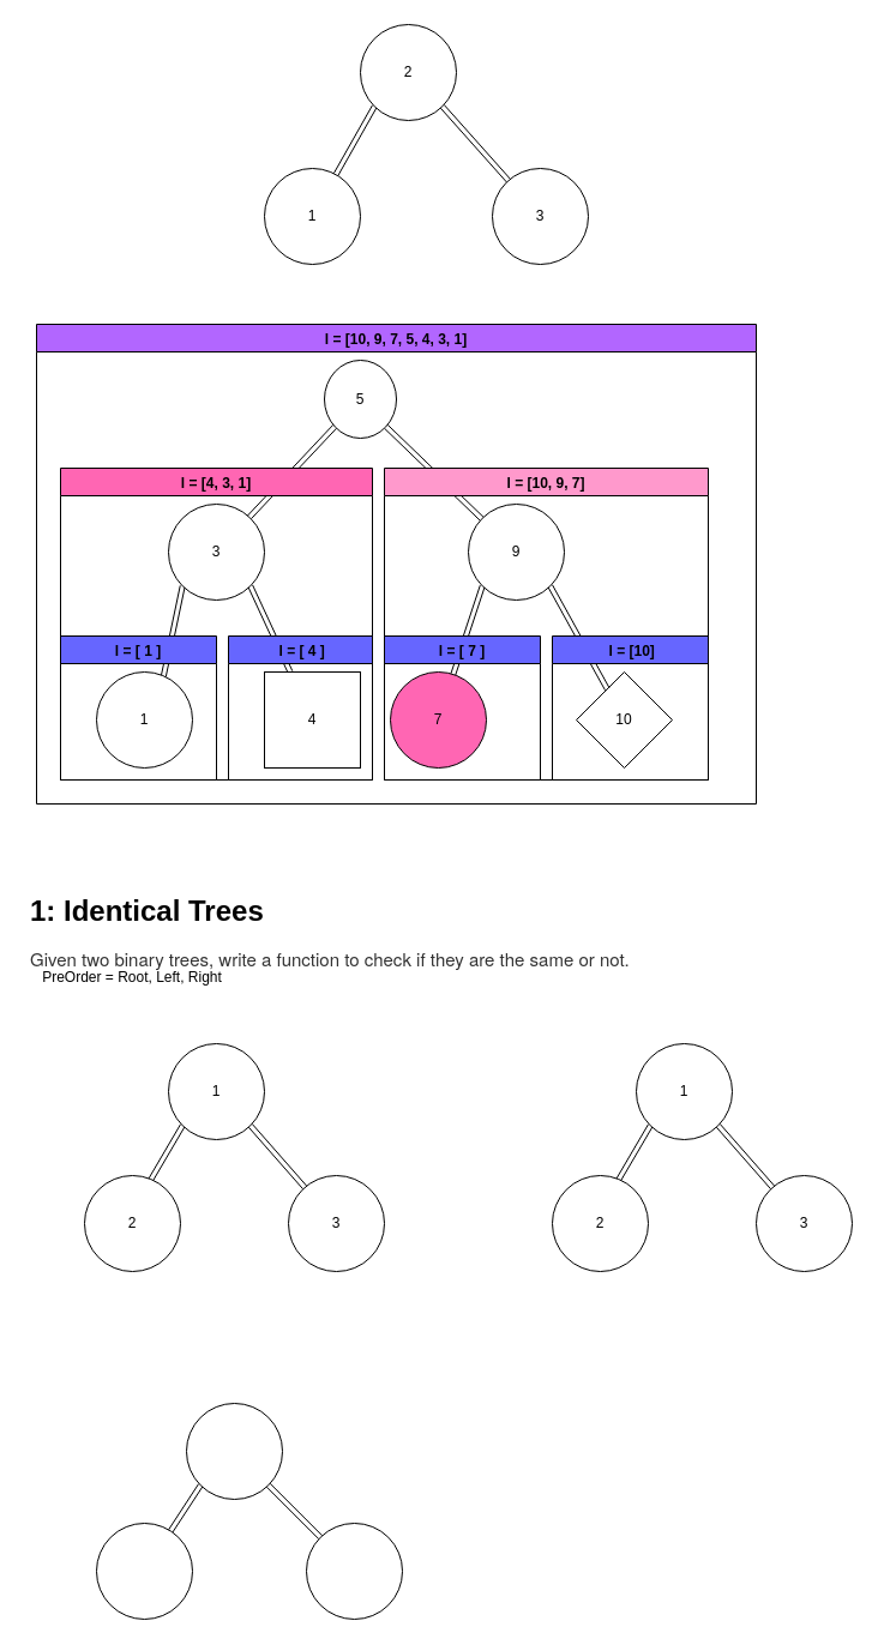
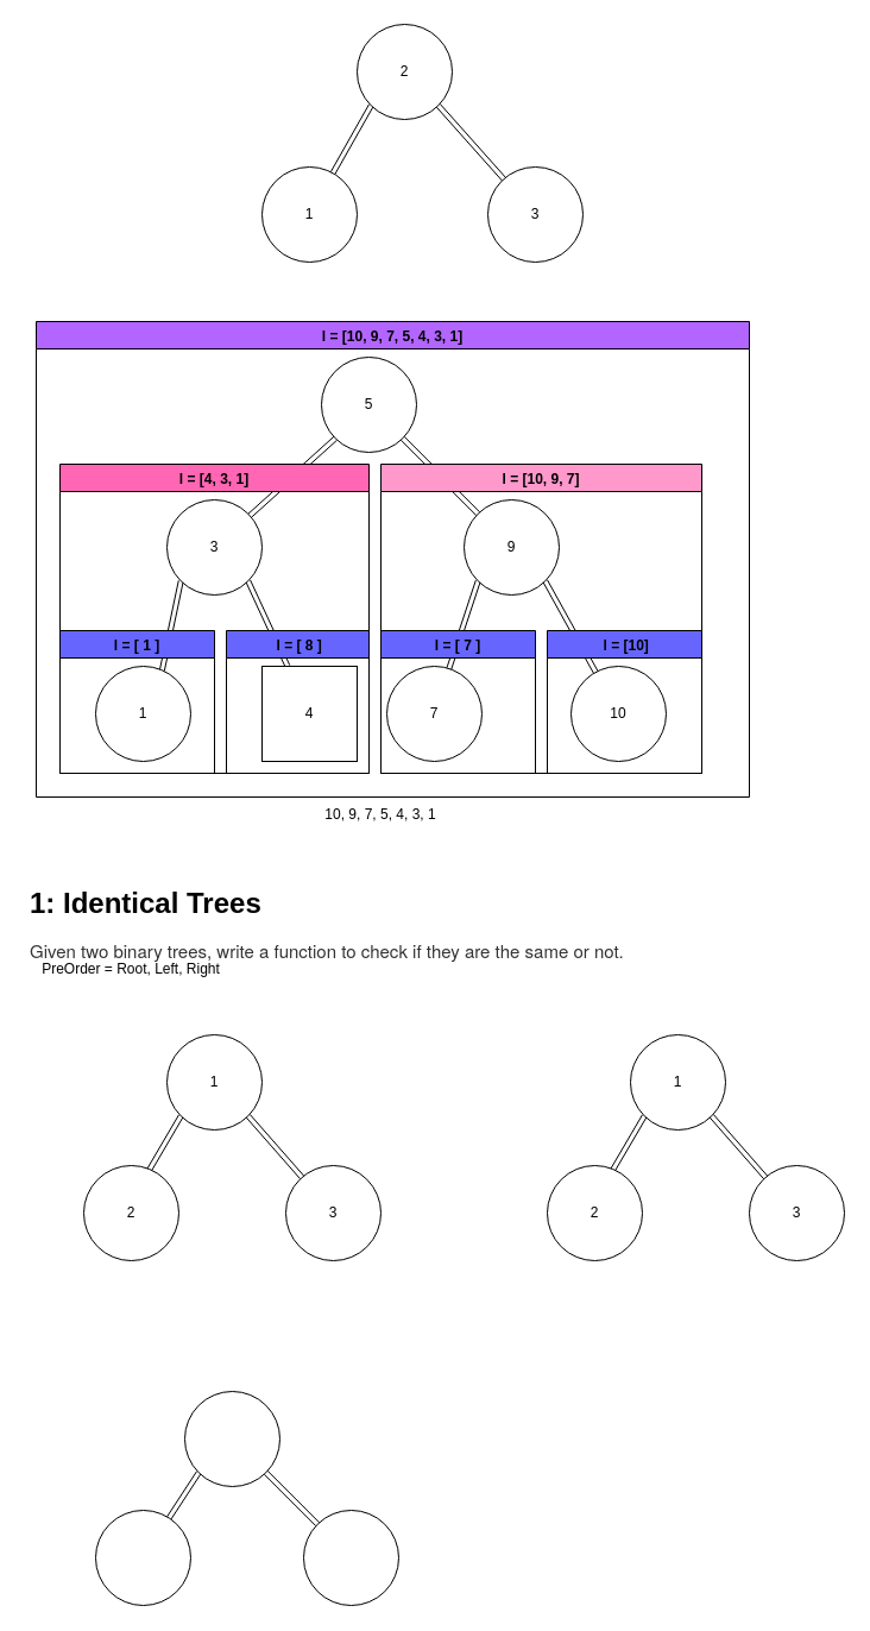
- <mxCell id="9" value="5" style="ellipse;whiteSpace=wrap;html=1;aspect=fixed;" parent="1" vertex="1"><mxGeometry x="270" y="300" width="60" height="65" as="geometry" /></mxCell>
+ <mxCell id="9" value="5" style="ellipse;whiteSpace=wrap;html=1;aspect=fixed;" parent="1" vertex="1"><mxGeometry x="270" y="300" width="80" height="80" as="geometry" /></mxCell>
- <mxCell id="25" value=" l = [ 4 ]" style="swimlane;fillColor=#6666FF;" parent="24" vertex="1"><mxGeometry x="140" y="140" width="120" height="120" as="geometry" /></mxCell>
+ <mxCell id="25" value=" l = [ 8 ]" style="swimlane;fillColor=#6666FF;" parent="24" vertex="1"><mxGeometry x="140" y="140" width="120" height="120" as="geometry" /></mxCell>
- <mxCell id="11" value="7" style="ellipse;whiteSpace=wrap;html=1;aspect=fixed;fillColor=#ff66b3;" parent="1" vertex="1"><mxGeometry x="325" y="560" width="80" height="80" as="geometry" /></mxCell>
+ <mxCell id="11" value="7" style="ellipse;whiteSpace=wrap;html=1;aspect=fixed;" parent="1" vertex="1"><mxGeometry x="325" y="560" width="80" height="80" as="geometry" /></mxCell>
- <mxCell id="10" value="10" style="rhombus;whiteSpace=wrap;html=1;aspect=fixed;" parent="1" vertex="1"><mxGeometry x="480" y="560" width="80" height="80" as="geometry" /></mxCell>
+ <mxCell id="10" value="10" style="ellipse;whiteSpace=wrap;html=1;aspect=fixed;" parent="1" vertex="1"><mxGeometry x="480" y="560" width="80" height="80" as="geometry" /></mxCell>
+ <mxCell id="18" value="10, 9, 7, 5, 4, 3, 1" style="text;html=1;strokeColor=none;fillColor=none;align=center;verticalAlign=middle;whiteSpace=wrap;rounded=0;" parent="1" vertex="1"><mxGeometry x="260" y="670" width="120" height="30" as="geometry" /></mxCell>
